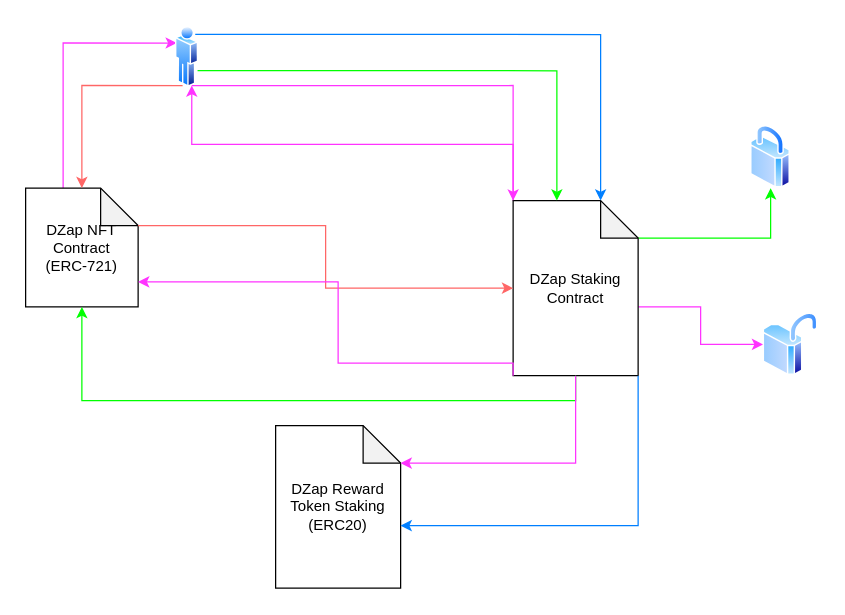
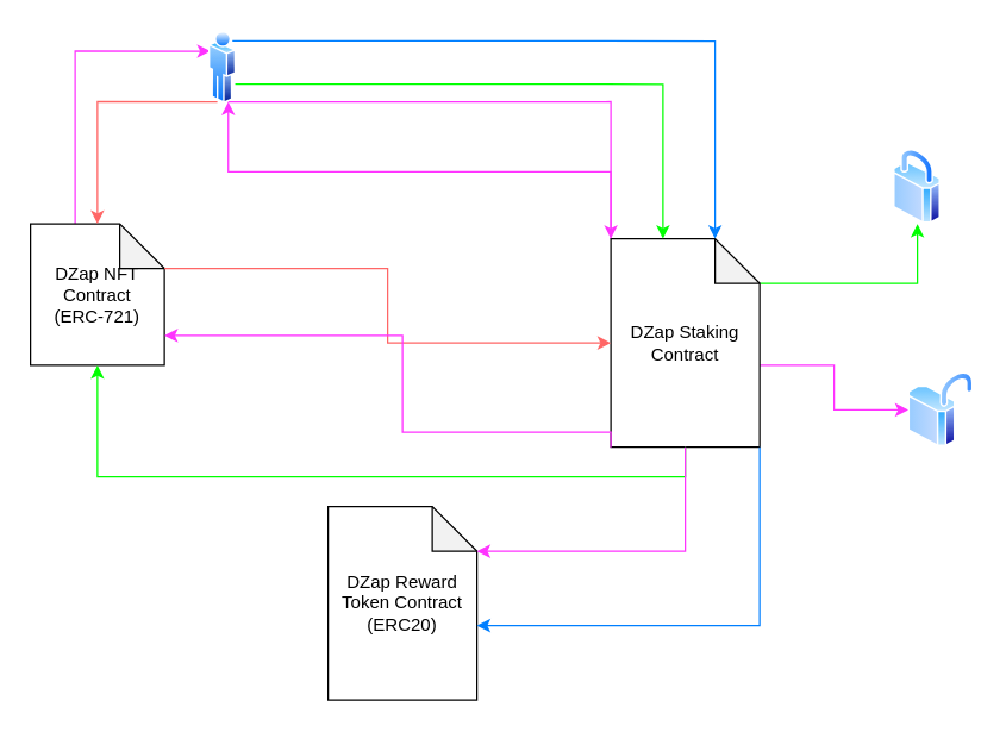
- <mxCell id="4" value="DZap Reward Token Staking&lt;div&gt;(ERC20)&lt;/div&gt;" style="shape=note;whiteSpace=wrap;html=1;backgroundOutline=1;darkOpacity=0.05;" vertex="1" parent="1"><mxGeometry x="220" y="340" width="100" height="130" as="geometry" /></mxCell>
+ <mxCell id="4" value="DZap Reward Token Contract&lt;div&gt;(ERC20)&lt;/div&gt;" style="shape=note;whiteSpace=wrap;html=1;backgroundOutline=1;darkOpacity=0.05;" vertex="1" parent="1"><mxGeometry x="220" y="340" width="100" height="130" as="geometry" /></mxCell>
